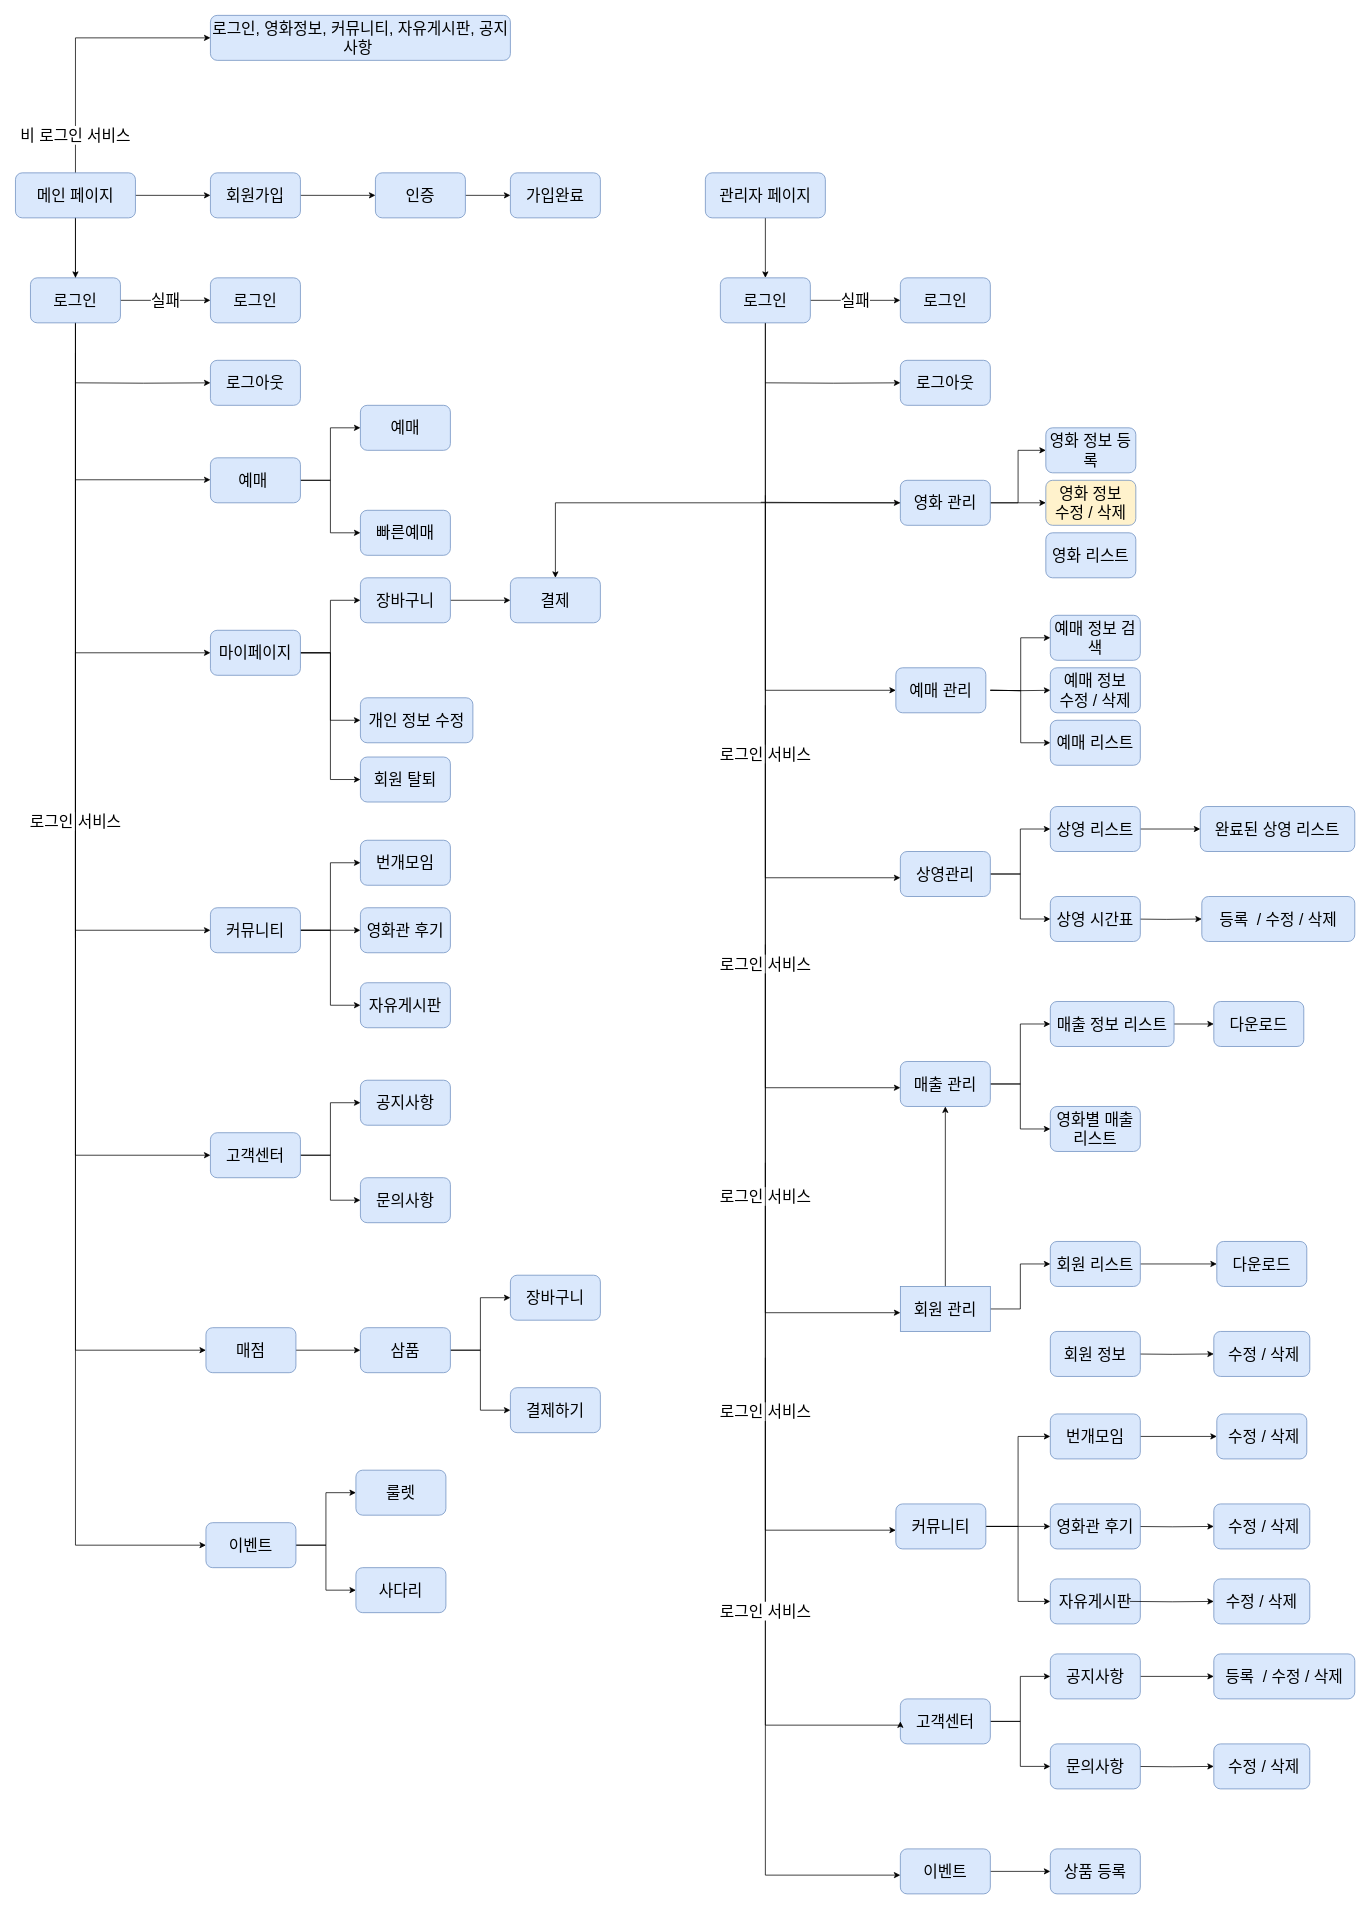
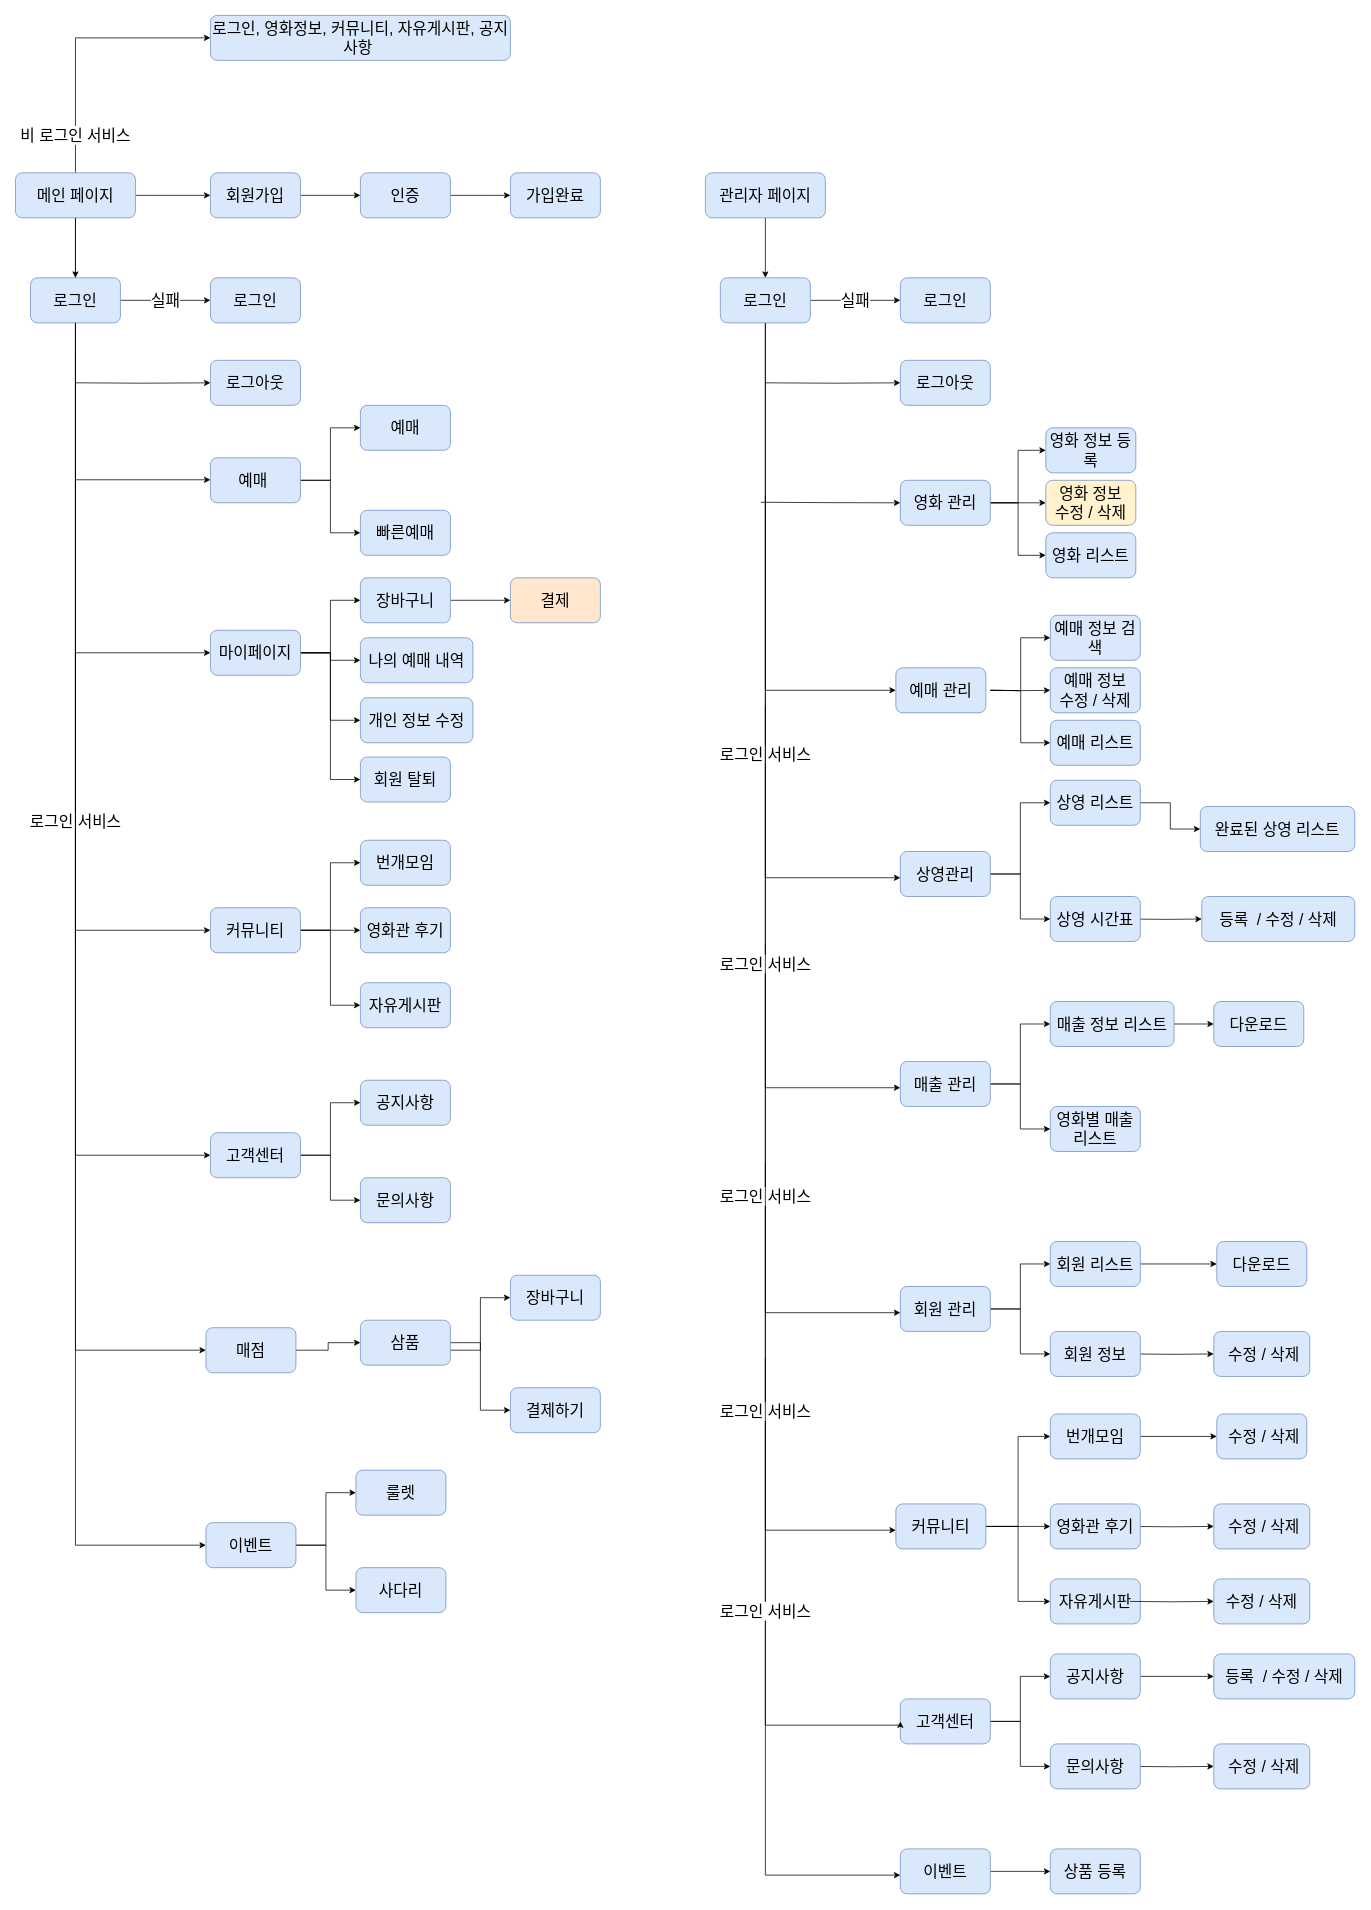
- <mxCell id="16" value="인증" style="whiteSpace=wrap;html=1;fillColor=#dae8fc;strokeColor=#6c8ebf;rounded=1;fontSize=21;" vertex="1" parent="1"><mxGeometry x="500" y="230" width="120" height="60" as="geometry" /></mxCell>
+ <mxCell id="16" value="인증" style="whiteSpace=wrap;html=1;fillColor=#dae8fc;strokeColor=#6c8ebf;rounded=1;fontSize=21;" vertex="1" parent="1"><mxGeometry x="480" y="230" width="120" height="60" as="geometry" /></mxCell>
- <mxCell id="87" style="edgeStyle=orthogonalEdgeStyle;rounded=0;orthogonalLoop=1;jettySize=auto;html=1;fontSize=21;" edge="1" parent="1" source="88" target="83"><mxGeometry relative="1" as="geometry" /></mxCell>
+ <mxCell id="87" style="edgeStyle=orthogonalEdgeStyle;rounded=0;orthogonalLoop=1;jettySize=auto;html=1;entryX=0;entryY=0.5;entryDx=0;entryDy=0;fontSize=21;" edge="1" parent="1" source="88" target="91"><mxGeometry relative="1" as="geometry" /></mxCell>
- <mxCell id="83" value="결제" style="whiteSpace=wrap;html=1;fontSize=21;fillColor=#dae8fc;strokeColor=#6c8ebf;rounded=1;" vertex="1" parent="1"><mxGeometry x="680" y="770" width="120" height="60" as="geometry" /></mxCell>
+ <mxCell id="83" value="결제" style="whiteSpace=wrap;html=1;fontSize=21;fillColor=#ffe6cc;strokeColor=#6c8ebf;rounded=1;" vertex="1" parent="1"><mxGeometry x="680" y="770" width="120" height="60" as="geometry" /></mxCell>
+ <mxCell id="28" style="edgeStyle=orthogonalEdgeStyle;rounded=0;orthogonalLoop=1;jettySize=auto;html=1;entryX=0;entryY=0.5;entryDx=0;entryDy=0;fontSize=21;" edge="1" parent="1" source="31" target="34"><mxGeometry relative="1" as="geometry" /></mxCell>
+ <mxCell id="34" value="나의 예매 내역" style="whiteSpace=wrap;html=1;fillColor=#dae8fc;strokeColor=#6c8ebf;rounded=1;fontSize=21;" vertex="1" parent="1"><mxGeometry x="480" y="850" width="150" height="60" as="geometry" /></mxCell>
- <mxCell id="72" value="상영 리스트" style="whiteSpace=wrap;html=1;fillColor=#dae8fc;strokeColor=#6c8ebf;rounded=1;fontSize=21;" vertex="1" parent="1"><mxGeometry x="1400" y="1075" width="120" height="60" as="geometry" /></mxCell>
+ <mxCell id="72" value="상영 리스트" style="whiteSpace=wrap;html=1;fillColor=#dae8fc;strokeColor=#6c8ebf;rounded=1;fontSize=21;" vertex="1" parent="1"><mxGeometry x="1400" y="1040" width="120" height="60" as="geometry" /></mxCell>
- <mxCell id="108" style="edgeStyle=orthogonalEdgeStyle;rounded=0;orthogonalLoop=1;jettySize=auto;html=1;fontSize=21;" edge="1" parent="1" source="110" target="103"><mxGeometry relative="1" as="geometry" /></mxCell>
+ <mxCell id="108" style="edgeStyle=orthogonalEdgeStyle;rounded=0;orthogonalLoop=1;jettySize=auto;html=1;entryX=0;entryY=0.5;entryDx=0;entryDy=0;fontSize=21;" edge="1" parent="1" source="110" target="114"><mxGeometry relative="1" as="geometry" /></mxCell>
- <mxCell id="110" value="회원 관리" style="whiteSpace=wrap;html=1;fillColor=#dae8fc;strokeColor=#6c8ebf;fontSize=21;rounded=0;" vertex="1" parent="1"><mxGeometry x="1200" y="1715" width="120" height="60" as="geometry" /></mxCell>
+ <mxCell id="110" value="회원 관리" style="whiteSpace=wrap;html=1;fillColor=#dae8fc;strokeColor=#6c8ebf;rounded=1;fontSize=21;" vertex="1" parent="1"><mxGeometry x="1200" y="1715" width="120" height="60" as="geometry" /></mxCell>
- <mxCell id="81" value="삼품" style="whiteSpace=wrap;html=1;fillColor=#dae8fc;strokeColor=#6c8ebf;rounded=1;fontSize=21;" vertex="1" parent="1"><mxGeometry x="480" y="1770" width="120" height="60" as="geometry" /></mxCell>
+ <mxCell id="81" value="삼품" style="whiteSpace=wrap;html=1;fillColor=#dae8fc;strokeColor=#6c8ebf;rounded=1;fontSize=21;" vertex="1" parent="1"><mxGeometry x="480" y="1760" width="120" height="60" as="geometry" /></mxCell>
